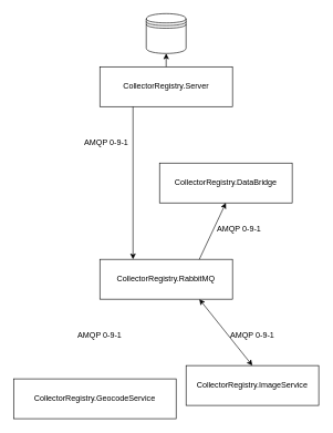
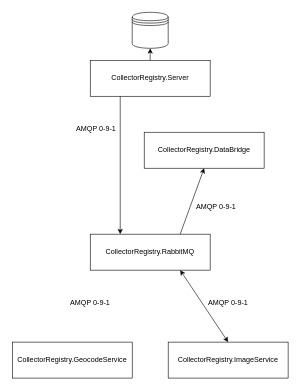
- <mxCell id="6" value="CollectorRegistry.DataBridge" style="rounded=0;whiteSpace=wrap;html=1;" parent="1" vertex="1"><mxGeometry x="240" y="245" width="200" height="60" as="geometry" /></mxCell>
+ <mxCell id="6" value="CollectorRegistry.DataBridge" style="rounded=0;whiteSpace=wrap;html=1;" parent="1" vertex="1"><mxGeometry x="240" y="220" width="200" height="60" as="geometry" /></mxCell>
- <mxCell id="10" value="CollectorRegistry.ImageService" style="rounded=0;whiteSpace=wrap;html=1;" parent="1" vertex="1"><mxGeometry x="280" y="550" width="200" height="60" as="geometry" /></mxCell>
+ <mxCell id="10" value="CollectorRegistry.ImageService" style="rounded=0;whiteSpace=wrap;html=1;" parent="1" vertex="1"><mxGeometry x="280" y="570" width="200" height="60" as="geometry" /></mxCell>
- <mxCell id="5" value="CollectorRegistry.GeocodeService" style="rounded=0;whiteSpace=wrap;html=1;" parent="1" vertex="1"><mxGeometry x="20" y="570" width="245" height="60" as="geometry" /></mxCell>
+ <mxCell id="5" value="CollectorRegistry.GeocodeService" style="rounded=0;whiteSpace=wrap;html=1;" parent="1" vertex="1"><mxGeometry x="20" y="570" width="200" height="60" as="geometry" /></mxCell>
